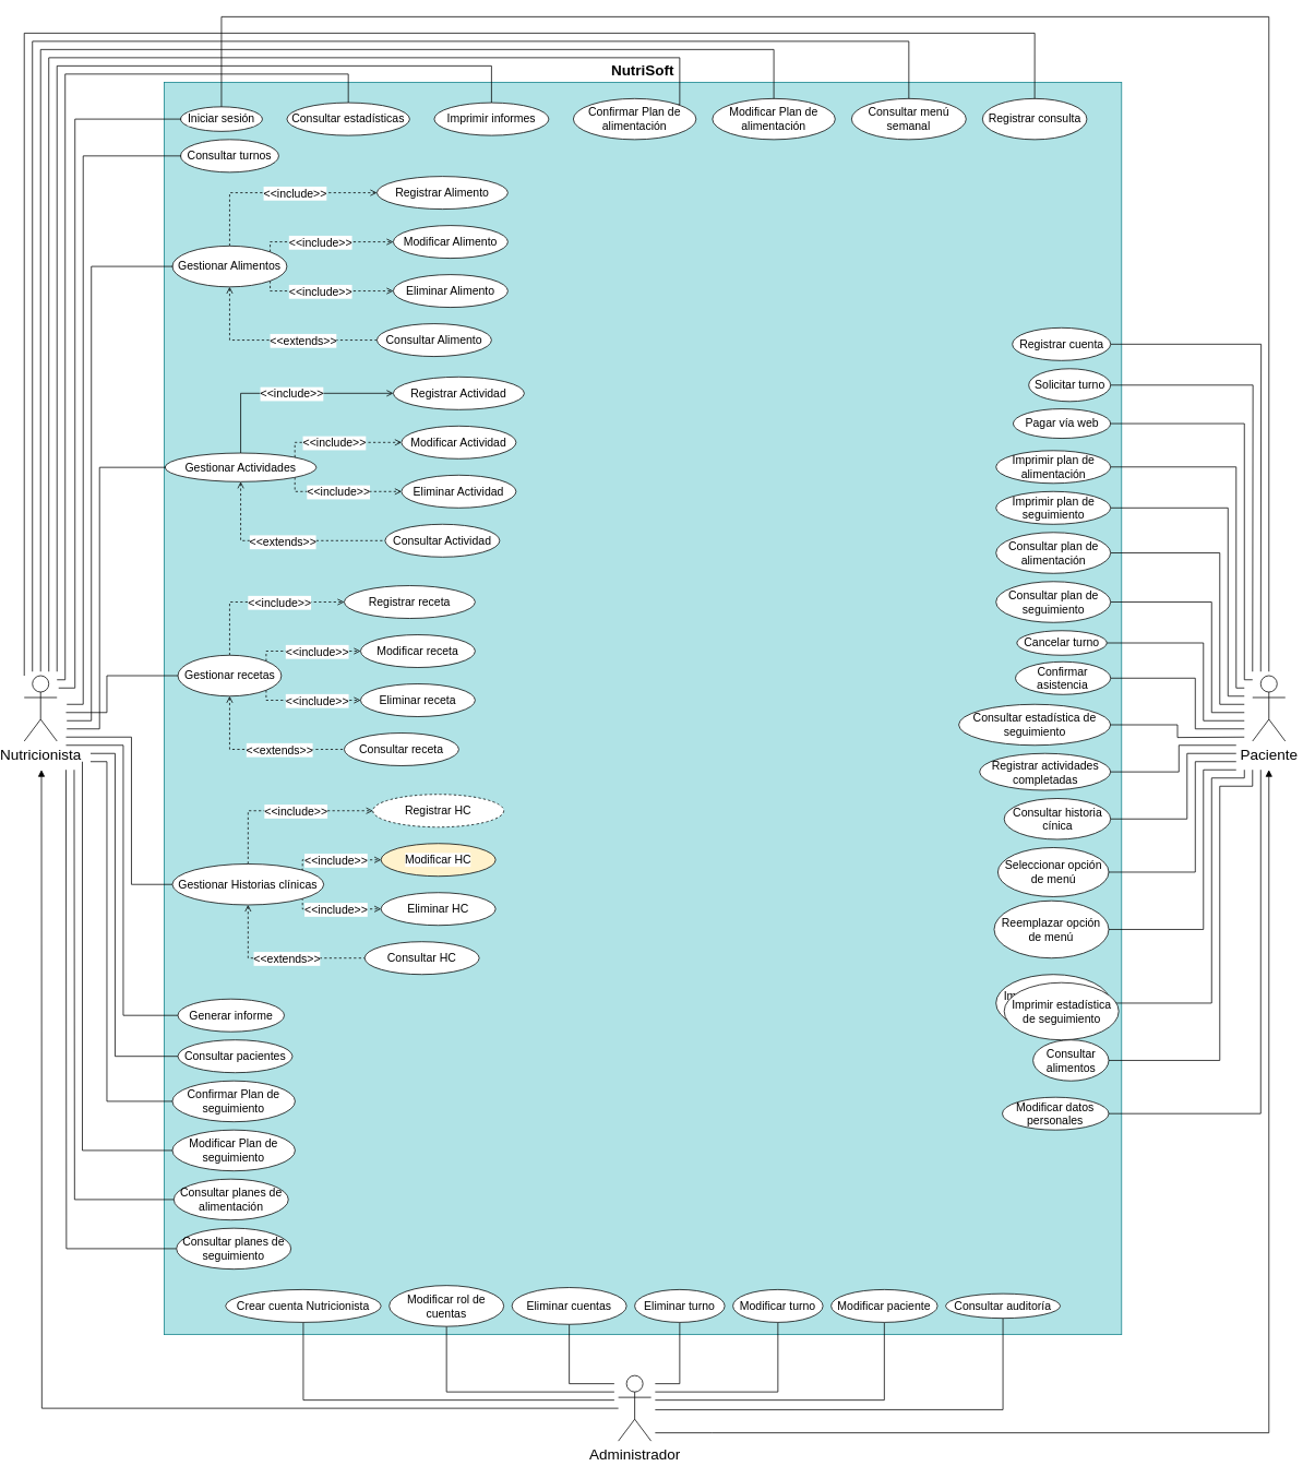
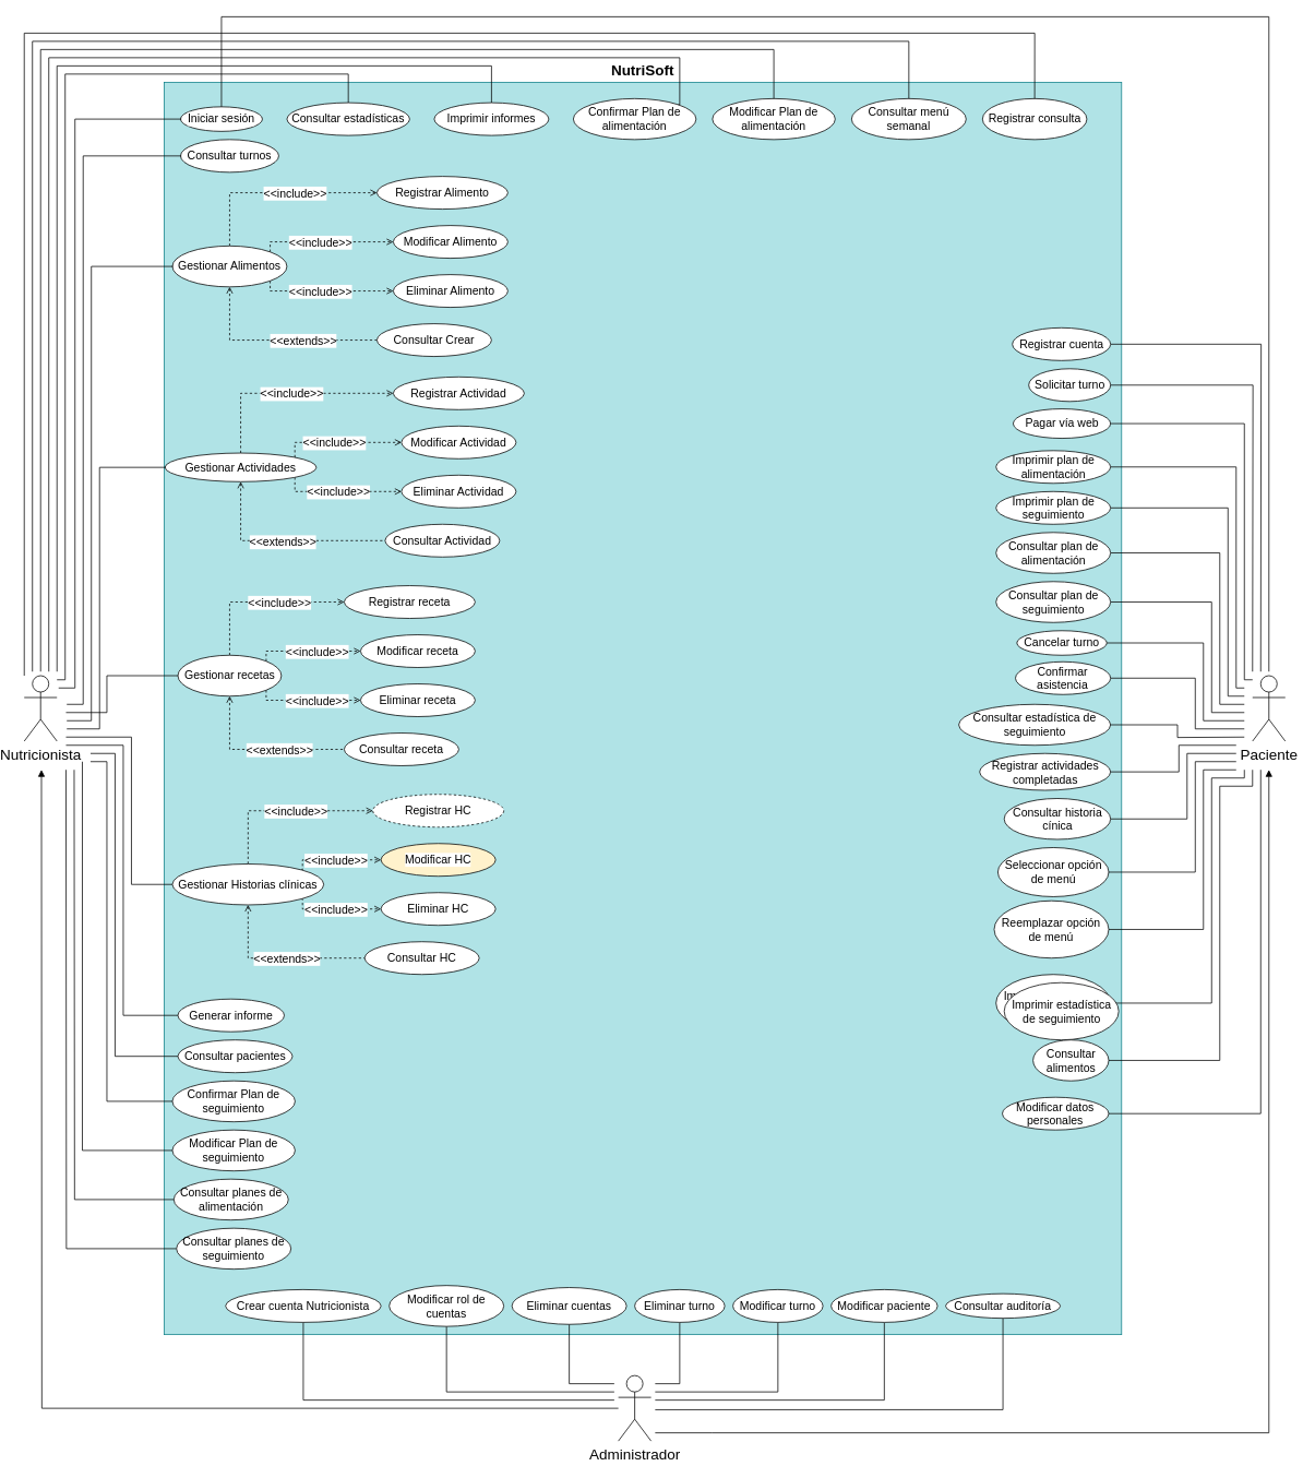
- <mxCell id="18" value="Consultar Alimento" style="ellipse;whiteSpace=wrap;html=1;labelBackgroundColor=#FFFFFF;fillStyle=solid;fontSize=14;fillColor=#FFFFFF;" parent="1" vertex="1"><mxGeometry x="451" y="395" width="140" height="40" as="geometry" /></mxCell>
+ <mxCell id="18" value="Consultar Crear" style="ellipse;whiteSpace=wrap;html=1;labelBackgroundColor=#FFFFFF;fillStyle=solid;fontSize=14;fillColor=#FFFFFF;" parent="1" vertex="1"><mxGeometry x="451" y="395" width="140" height="40" as="geometry" /></mxCell>
- <mxCell id="20" style="edgeStyle=orthogonalEdgeStyle;rounded=0;orthogonalLoop=1;jettySize=auto;html=1;exitX=0.5;exitY=0;exitDx=0;exitDy=0;entryX=0;entryY=0.5;entryDx=0;entryDy=0;fontSize=14;endArrow=open;endFill=0;dashed=0;" parent="1" source="28" target="30" edge="1"><mxGeometry relative="1" as="geometry" /></mxCell>
+ <mxCell id="20" style="edgeStyle=orthogonalEdgeStyle;rounded=0;orthogonalLoop=1;jettySize=auto;html=1;exitX=0.5;exitY=0;exitDx=0;exitDy=0;entryX=0;entryY=0.5;entryDx=0;entryDy=0;fontSize=14;endArrow=open;endFill=0;dashed=1;" parent="1" source="28" target="30" edge="1"><mxGeometry relative="1" as="geometry" /></mxCell>
